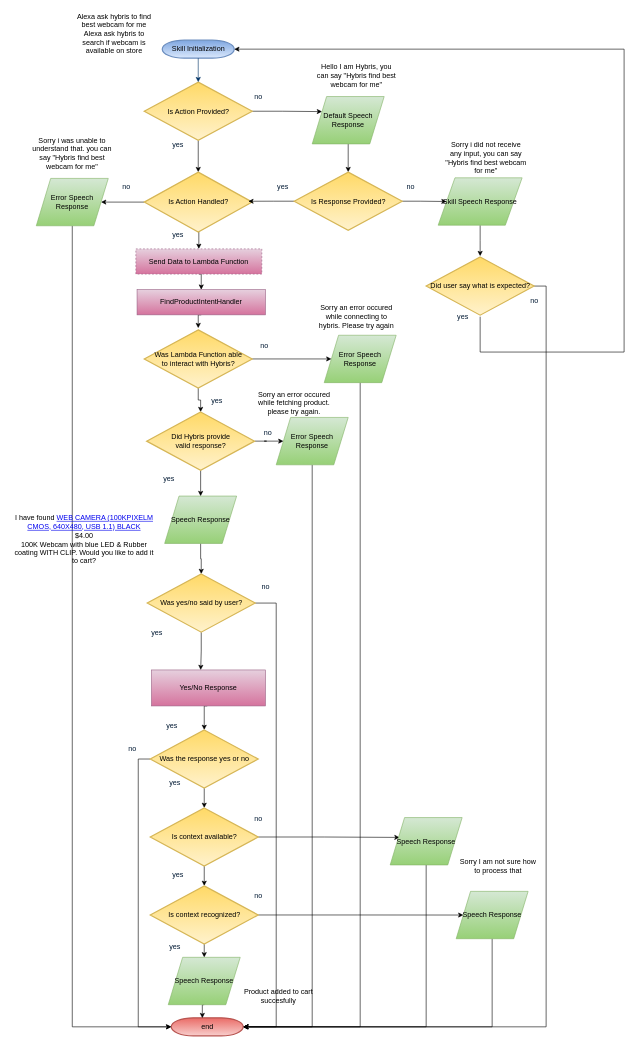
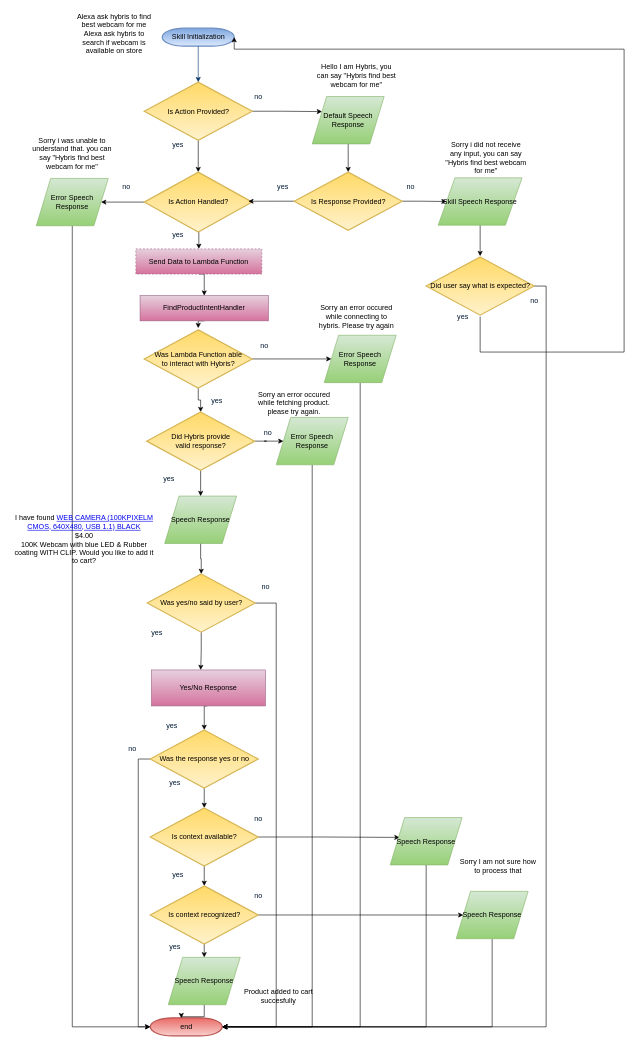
- <mxCell id="2" value="Skill Initialization" style="shape=mxgraph.flowchart.terminator;fillColor=#dae8fc;strokeColor=#6c8ebf;strokeWidth=2;gradientDirection=north;fontStyle=0;html=1;gradientColor=#7ea6e0;" parent="1" vertex="1"><mxGeometry x="270" y="66" width="120" height="30" as="geometry" /></mxCell>
+ <mxCell id="2" value="Skill Initialization" style="shape=mxgraph.flowchart.terminator;fillColor=#dae8fc;strokeColor=#6c8ebf;strokeWidth=2;gradientDirection=north;fontStyle=0;html=1;gradientColor=#7ea6e0;" parent="1" vertex="1"><mxGeometry x="270" y="46" width="120" height="30" as="geometry" /></mxCell>
- <mxCell id="82" value="FindProductIntentHandler" style="rounded=0;whiteSpace=wrap;html=1;fillColor=#e6d0de;strokeColor=#996185;gradientColor=#d5739d;" parent="1" vertex="1"><mxGeometry x="228" y="482" width="214" height="42" as="geometry" /></mxCell>
+ <mxCell id="82" value="FindProductIntentHandler" style="rounded=0;whiteSpace=wrap;html=1;fillColor=#e6d0de;strokeColor=#996185;gradientColor=#d5739d;" parent="1" vertex="1"><mxGeometry x="233" y="492" width="214" height="42" as="geometry" /></mxCell>
- <mxCell id="9" value="end" style="shape=mxgraph.flowchart.terminator;fillColor=#f8cecc;strokeColor=#b85450;strokeWidth=2;gradientDirection=north;fontStyle=0;html=1;gradientColor=#ea6b66;" parent="1" vertex="1"><mxGeometry x="285" y="1696" width="120" height="30" as="geometry" /></mxCell>
+ <mxCell id="9" value="end" style="shape=mxgraph.flowchart.terminator;fillColor=#f8cecc;strokeColor=#b85450;strokeWidth=2;gradientDirection=north;fontStyle=0;html=1;gradientColor=#ea6b66;" parent="1" vertex="1"><mxGeometry x="250" y="1696" width="120" height="30" as="geometry" /></mxCell>
